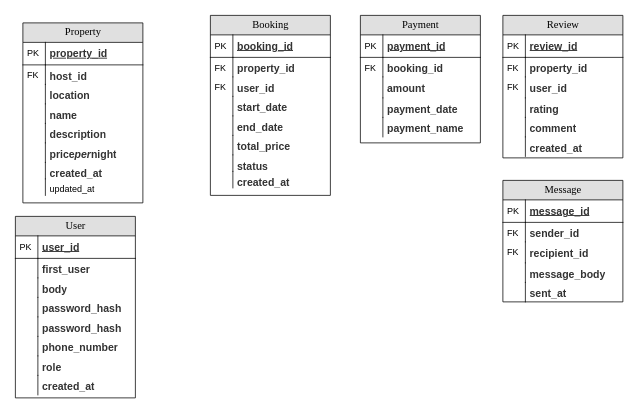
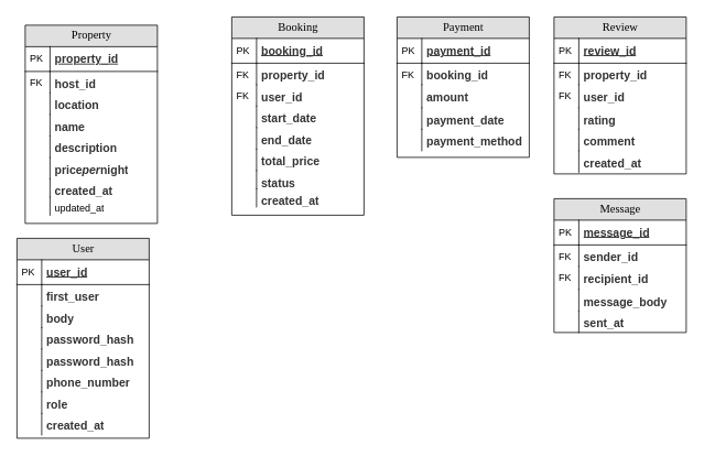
- <mxCell id="62" value="&lt;strong style=&quot;box-sizing: border-box; color: rgb(51, 51, 51); font-family: aktiv-grotesk, sans-serif; font-size: 14px; background-color: rgb(255, 255, 255);&quot;&gt;payment_name&lt;/strong&gt;" style="shape=partialRectangle;top=0;left=0;right=0;bottom=0;html=1;align=left;verticalAlign=top;fillColor=none;spacingLeft=34;spacingRight=4;whiteSpace=wrap;overflow=hidden;rotatable=0;points=[[0,0.5],[1,0.5]];portConstraint=eastwest;dropTarget=0;" vertex="1" parent="53"><mxGeometry y="136" width="160" height="26" as="geometry" /></mxCell>
+ <mxCell id="62" value="&lt;strong style=&quot;box-sizing: border-box; color: rgb(51, 51, 51); font-family: aktiv-grotesk, sans-serif; font-size: 14px; background-color: rgb(255, 255, 255);&quot;&gt;payment_method&lt;/strong&gt;" style="shape=partialRectangle;top=0;left=0;right=0;bottom=0;html=1;align=left;verticalAlign=top;fillColor=none;spacingLeft=34;spacingRight=4;whiteSpace=wrap;overflow=hidden;rotatable=0;points=[[0,0.5],[1,0.5]];portConstraint=eastwest;dropTarget=0;" vertex="1" parent="53"><mxGeometry y="136" width="160" height="26" as="geometry" /></mxCell>
